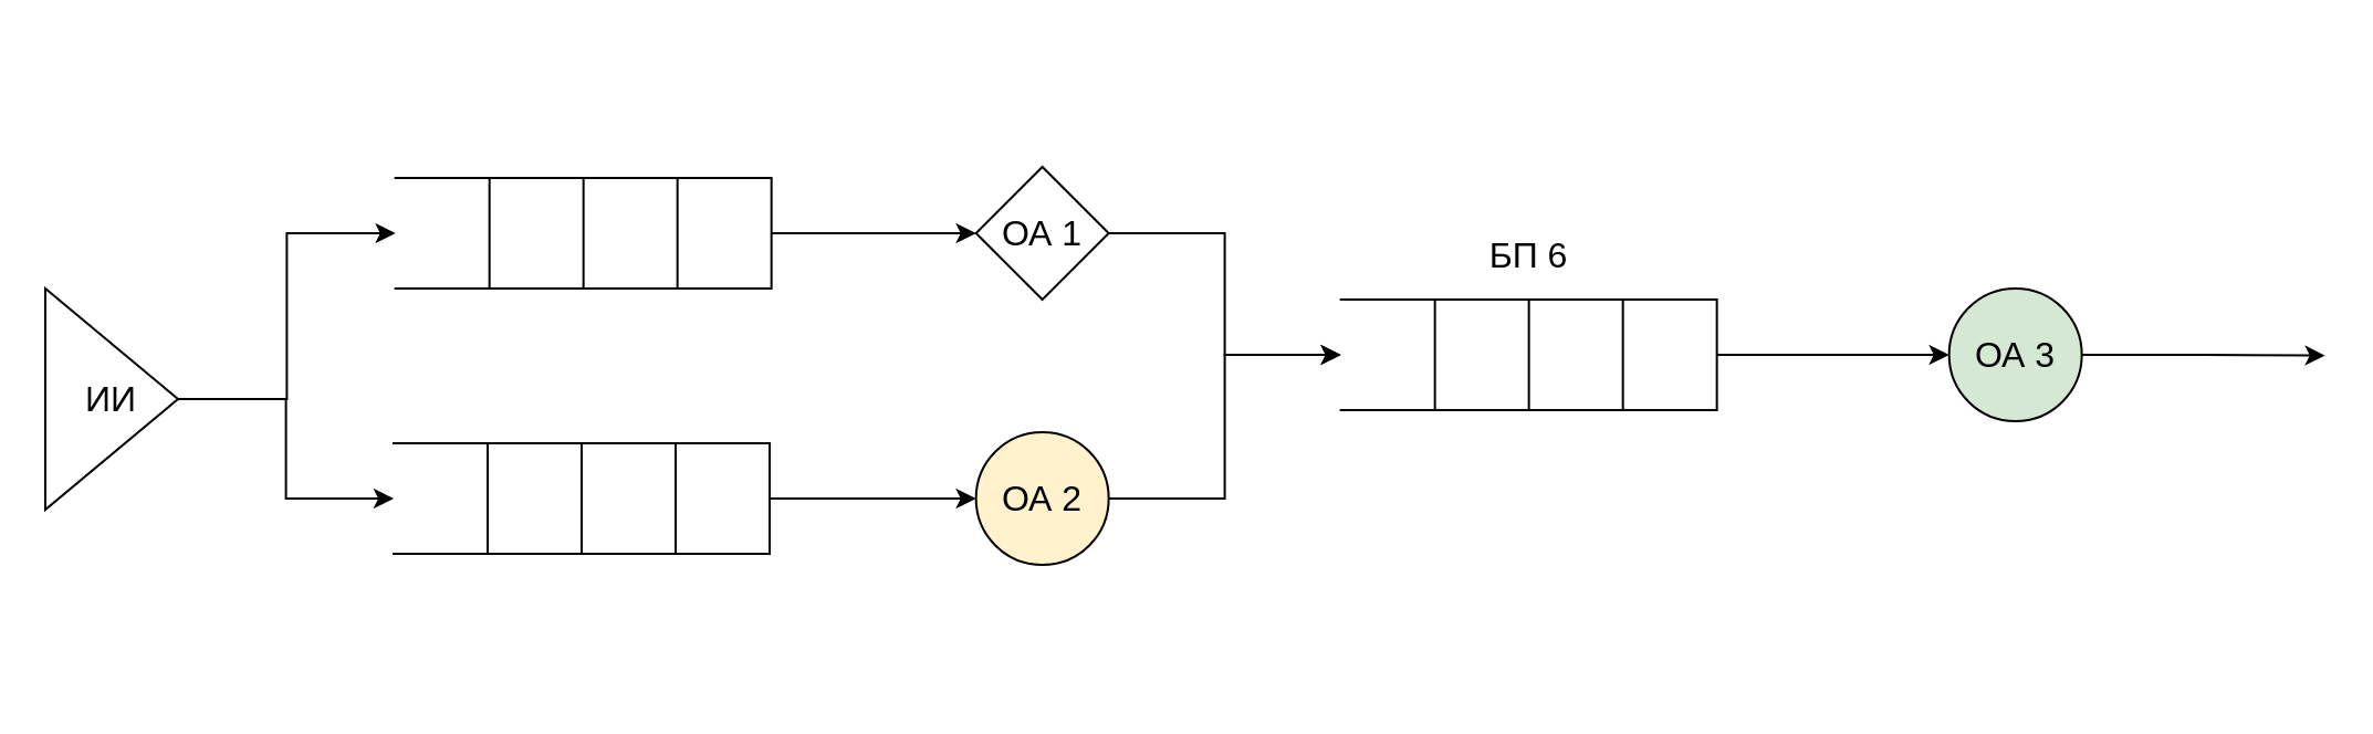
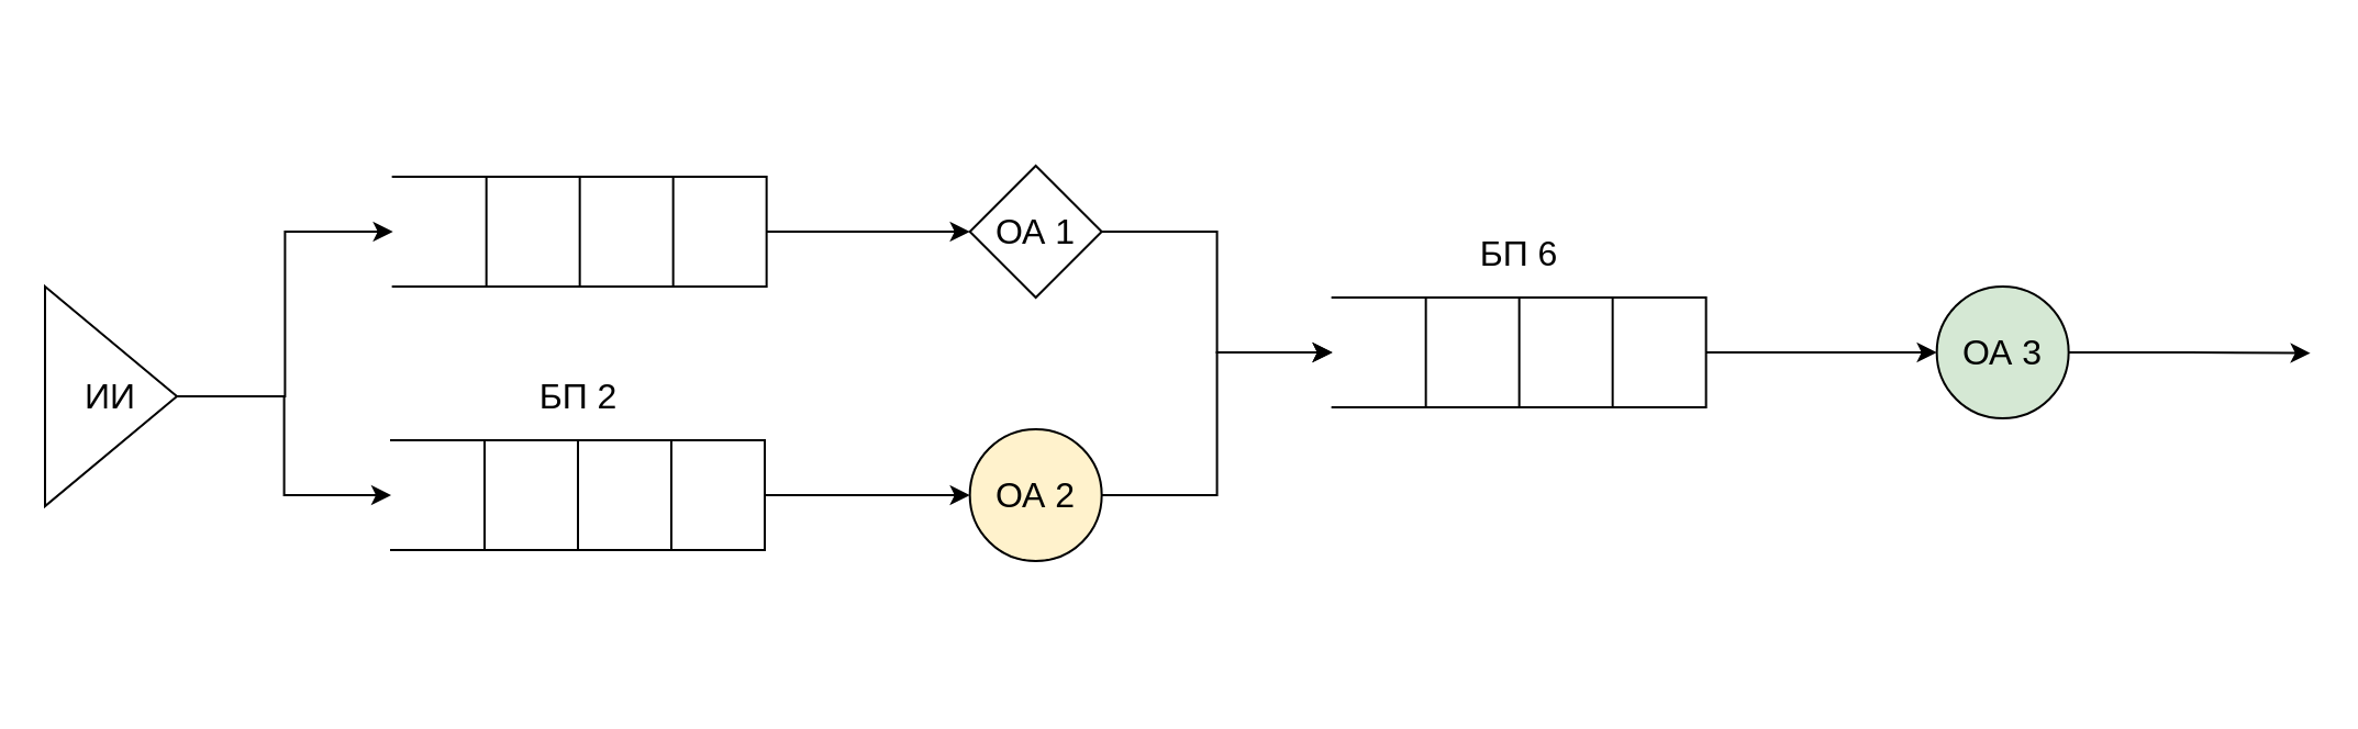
+ <mxCell id="27" value="БП 2" style="text;html=1;strokeColor=none;fillColor=none;align=center;verticalAlign=middle;whiteSpace=wrap;rounded=0;fontSize=16;" vertex="1" parent="1"><mxGeometry x="242.5" y="170" width="40" height="20" as="geometry" /></mxCell>
